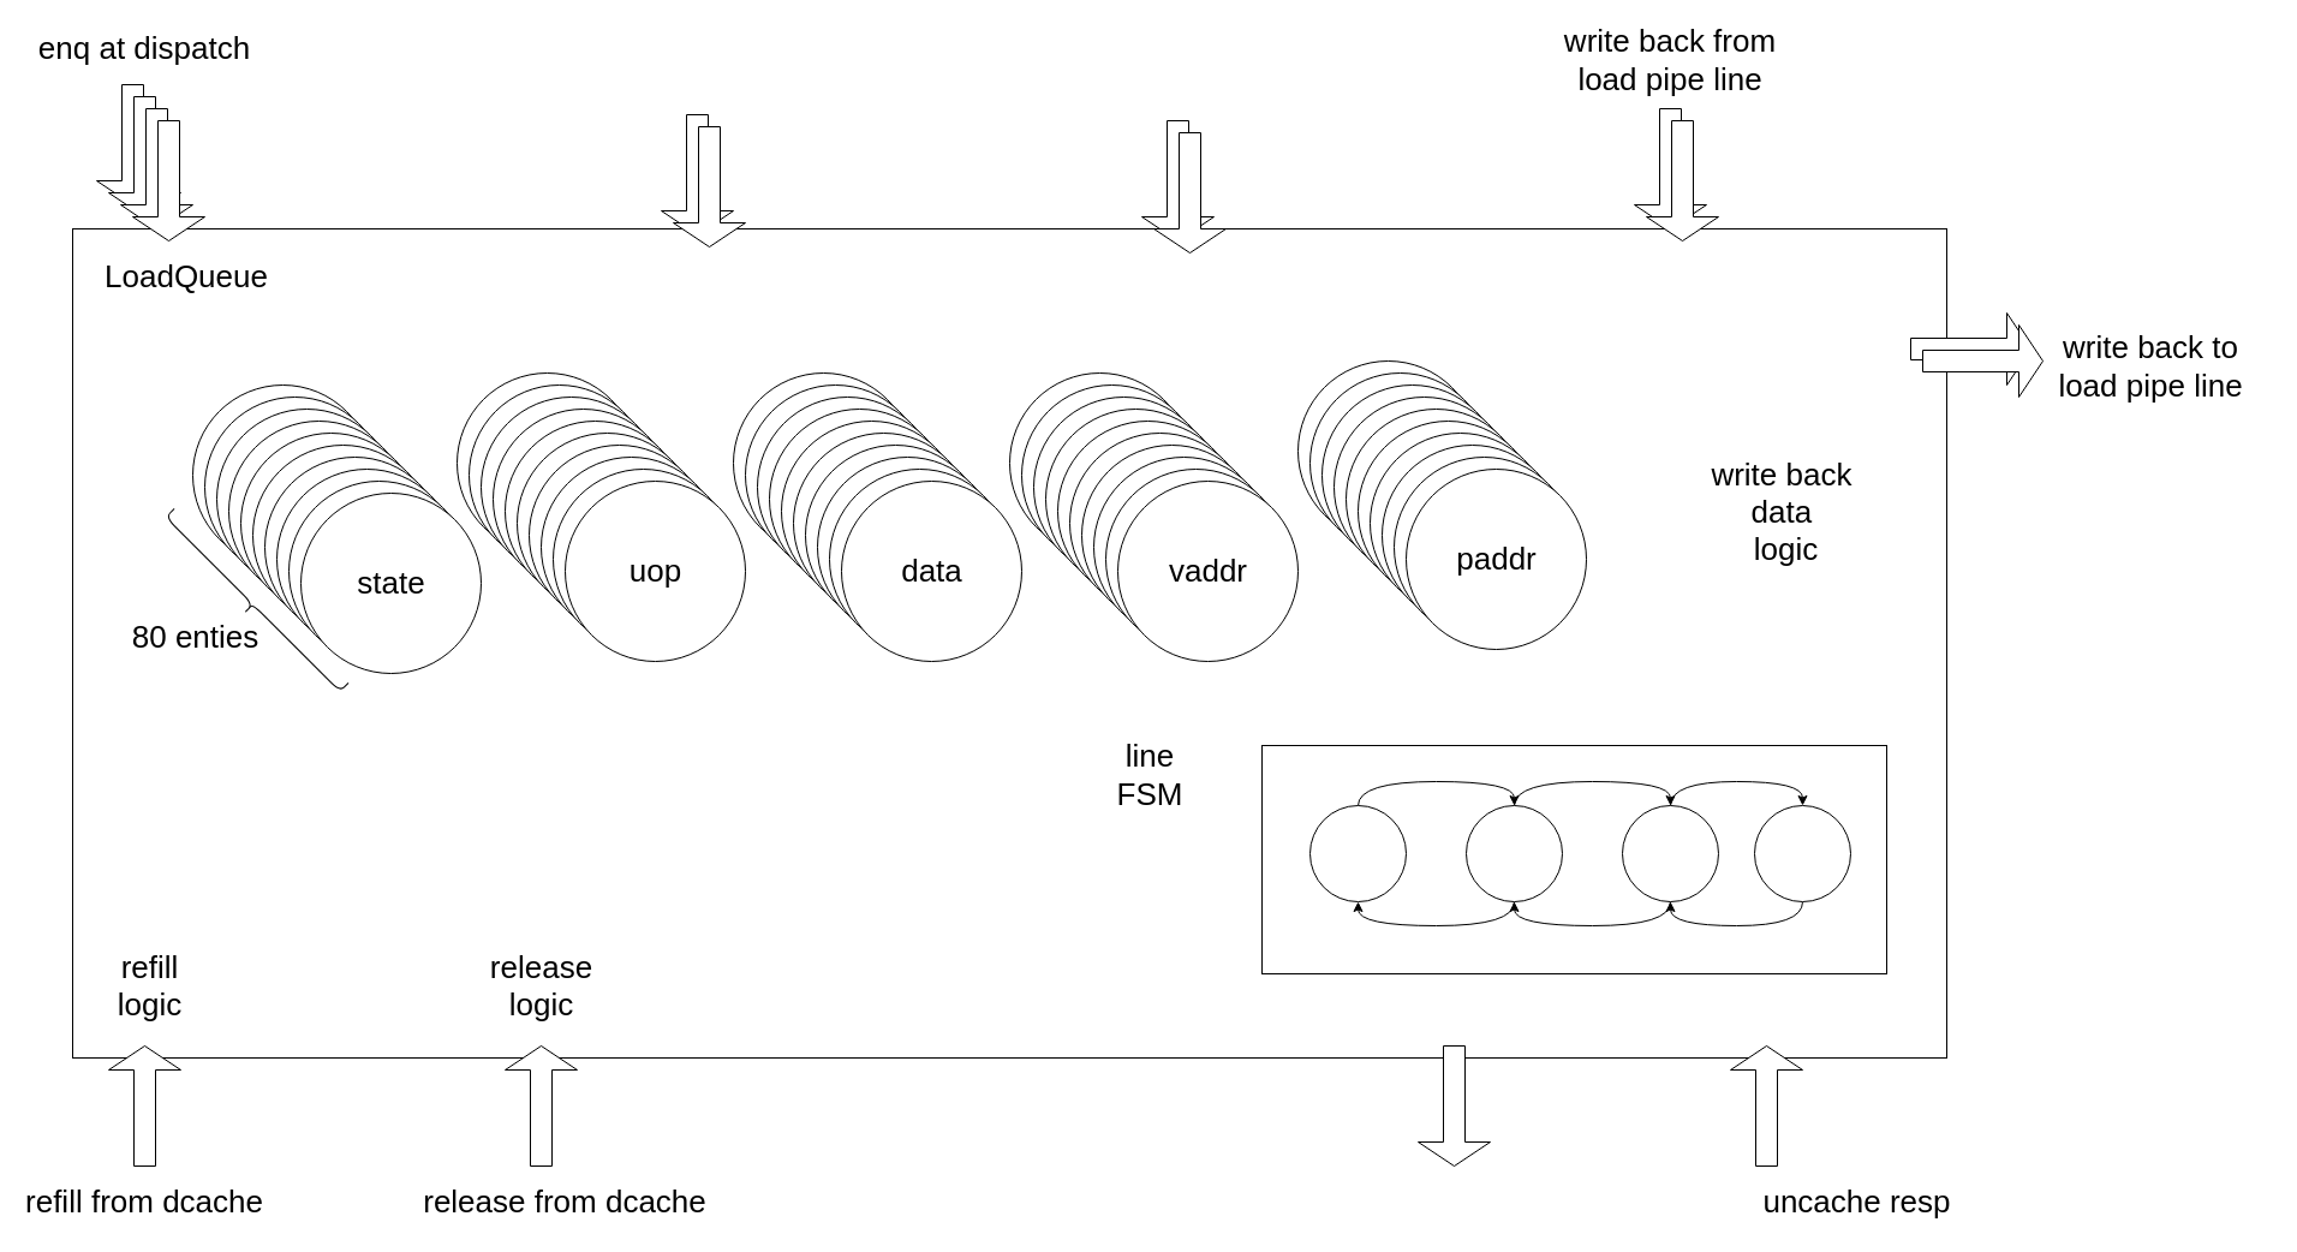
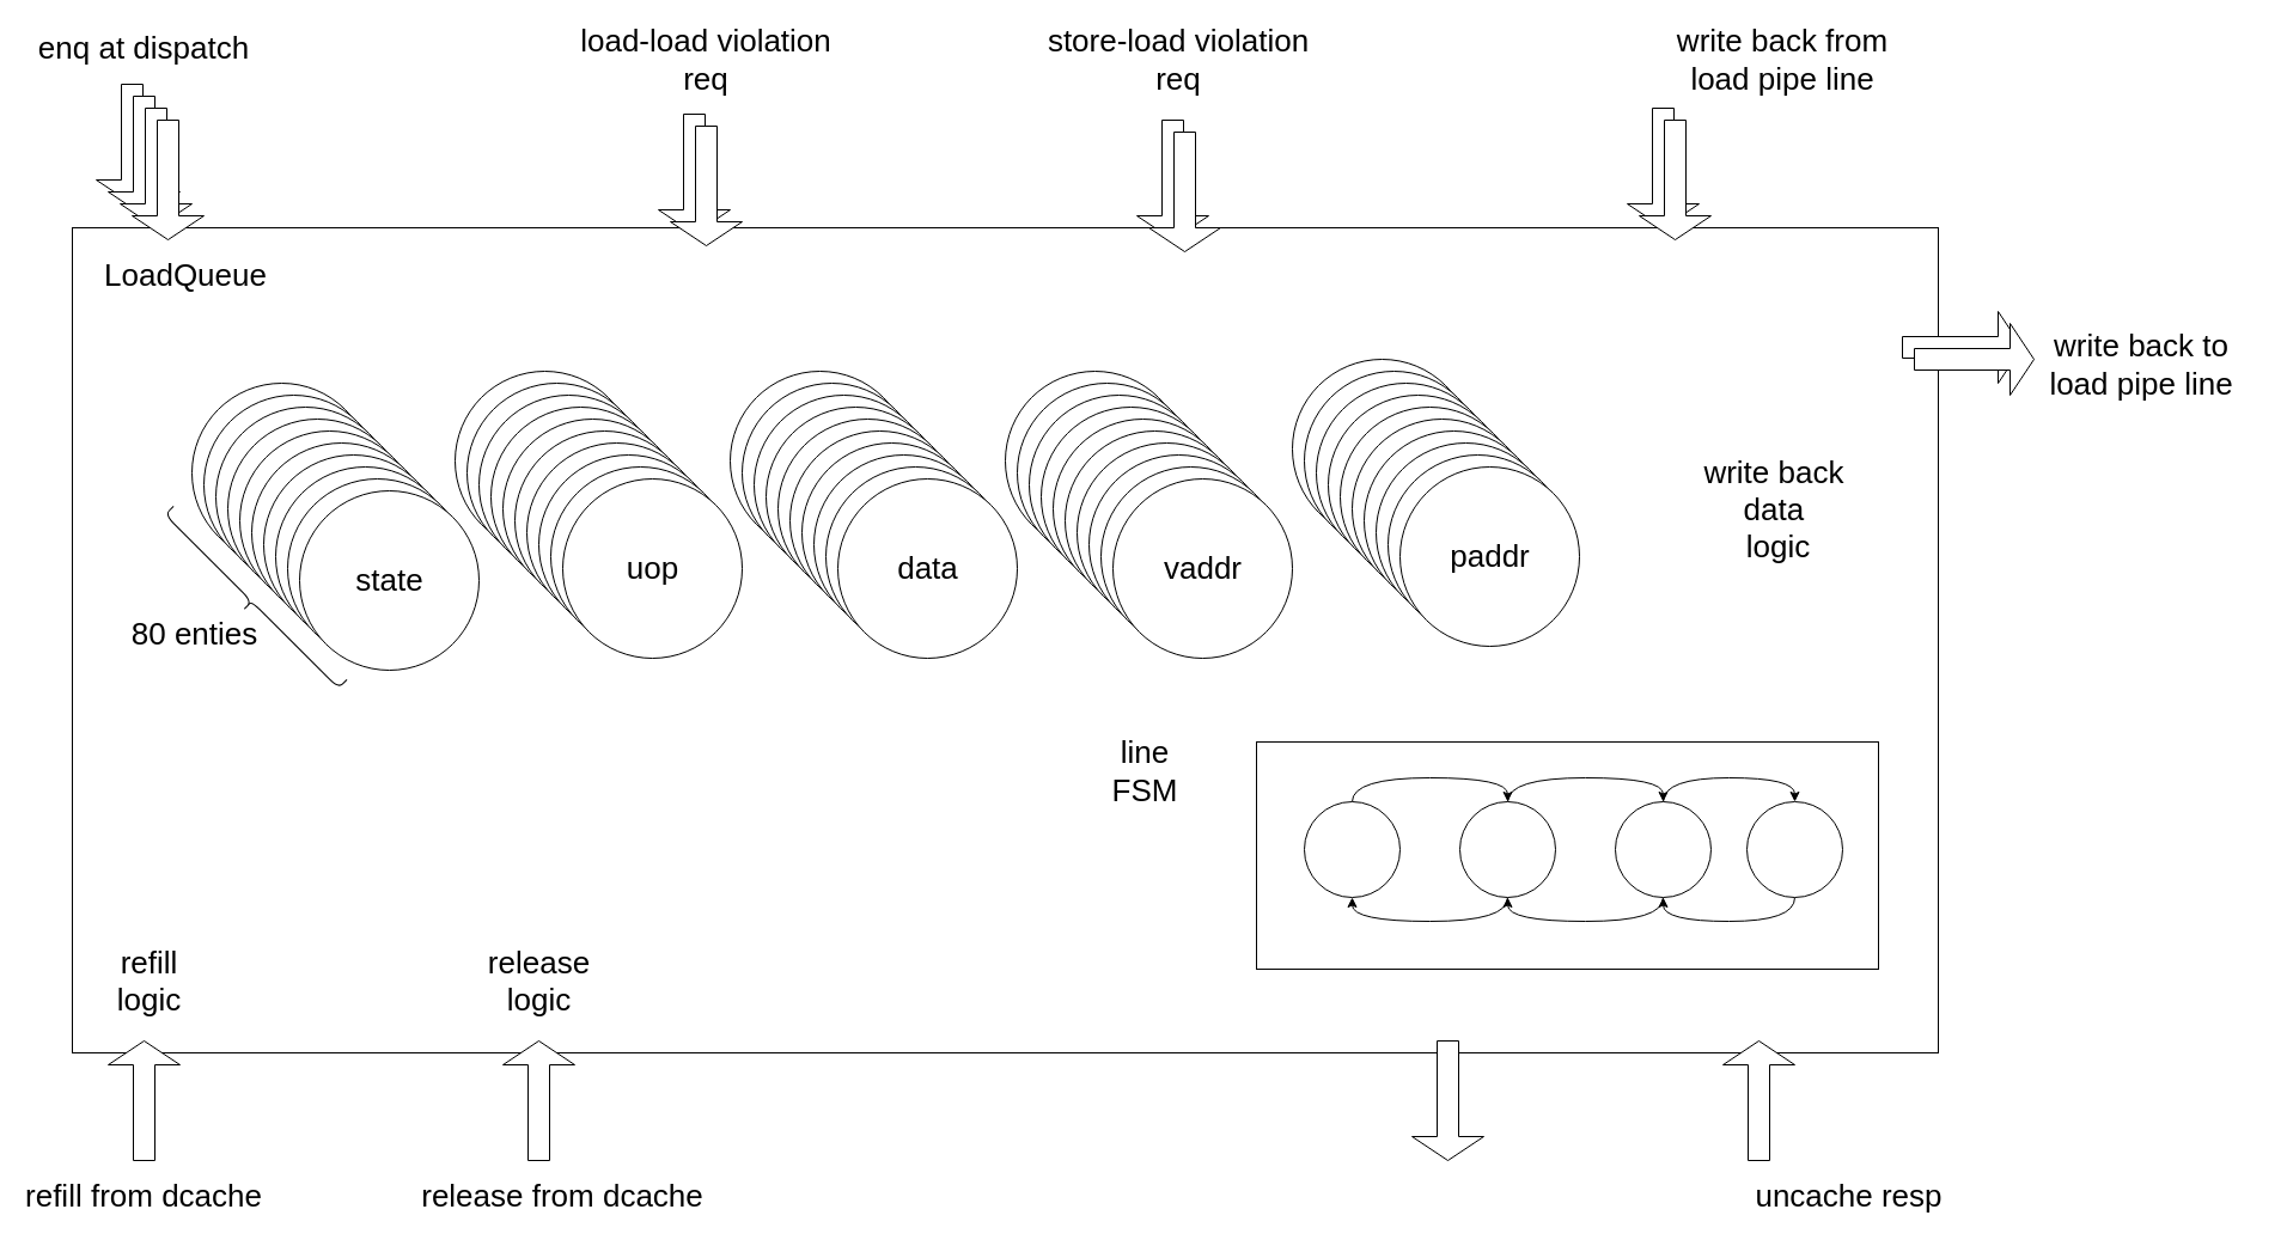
+ <mxCell id="71" value="load-load violation&lt;br&gt;req" style="text;html=1;strokeColor=none;fillColor=none;align=center;verticalAlign=middle;whiteSpace=wrap;rounded=0;fontSize=26;" vertex="1" parent="1"><mxGeometry x="475" y="30" width="230" height="40" as="geometry" /></mxCell>
+ <mxCell id="72" value="store-load violation&lt;br&gt;req" style="text;html=1;strokeColor=none;fillColor=none;align=center;verticalAlign=middle;whiteSpace=wrap;rounded=0;fontSize=26;" vertex="1" parent="1"><mxGeometry x="870" y="30" width="230" height="40" as="geometry" /></mxCell>
- <mxCell id="61" value="write back from load pipe line" style="text;html=1;strokeColor=none;fillColor=none;align=center;verticalAlign=middle;whiteSpace=wrap;rounded=0;fontSize=26;" vertex="1" parent="1"><mxGeometry x="1290" y="30" width="200" height="40" as="geometry" /></mxCell>
+ <mxCell id="61" value="write back from load pipe line" style="text;html=1;strokeColor=none;fillColor=none;align=center;verticalAlign=middle;whiteSpace=wrap;rounded=0;fontSize=26;" vertex="1" parent="1"><mxGeometry x="1390" y="30" width="200" height="40" as="geometry" /></mxCell>
